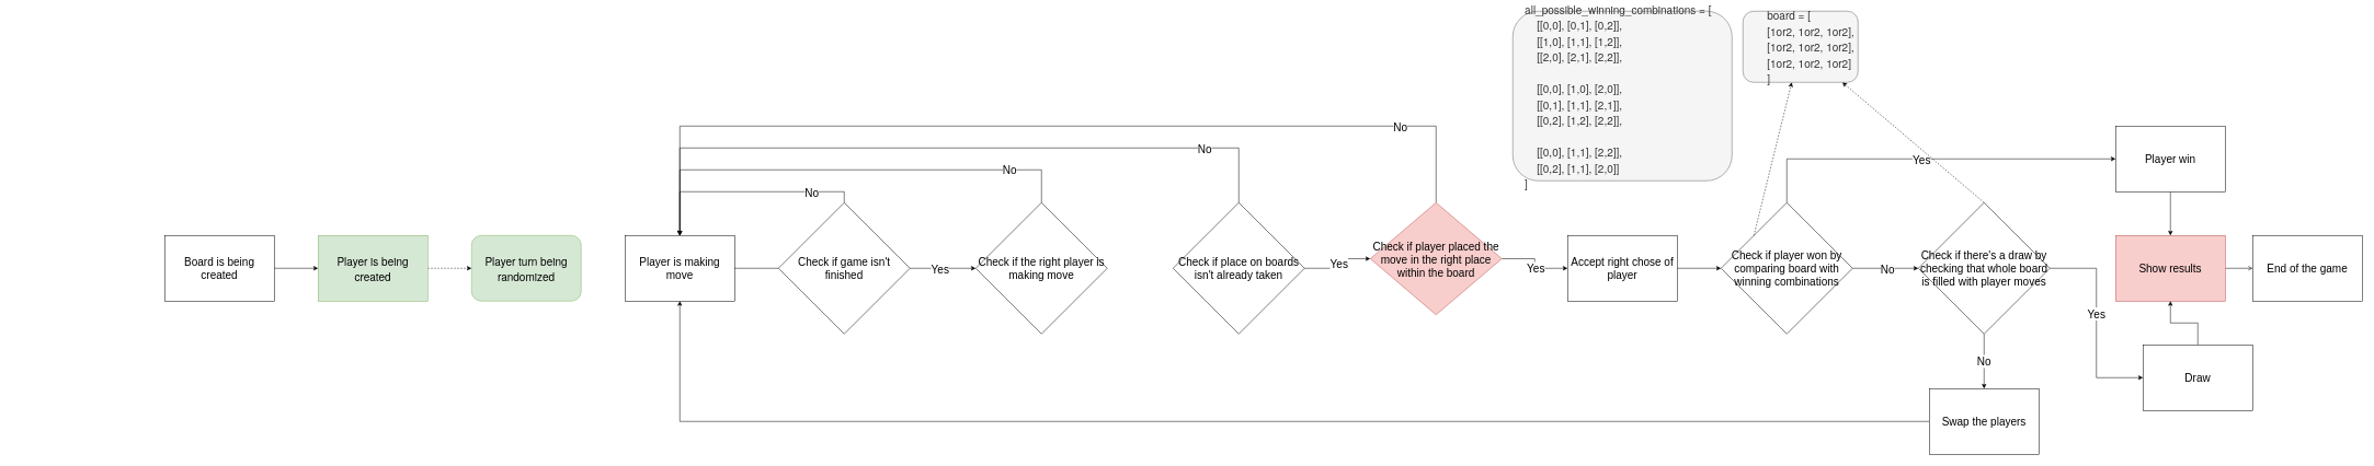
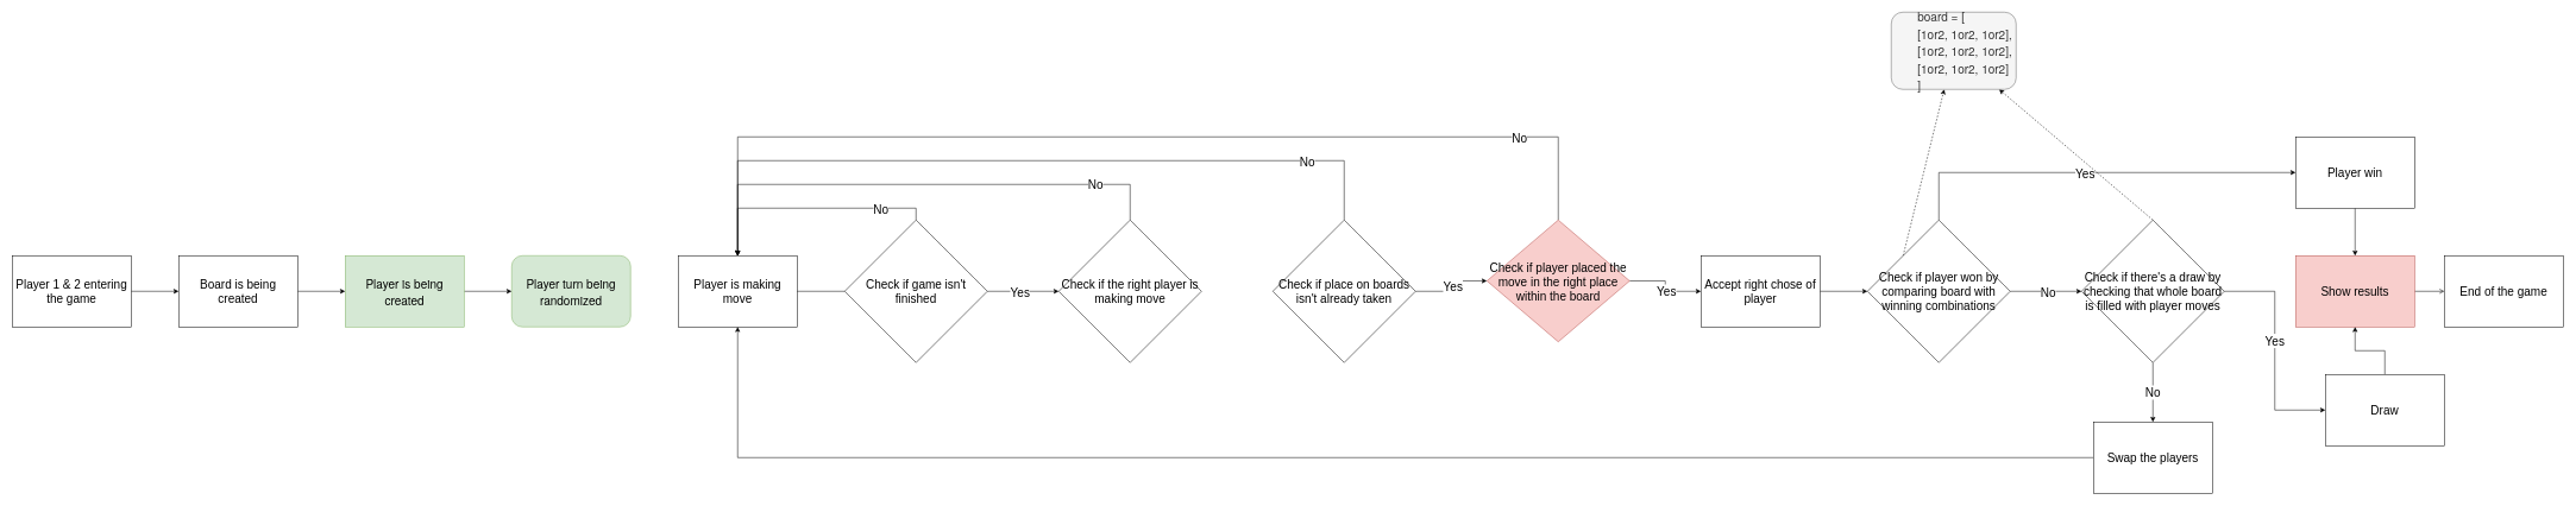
- <mxCell id="46" value="&lt;p style=&quot;margin: 0px ; font-stretch: normal ; line-height: normal ; font-family: &amp;#34;helvetica neue&amp;#34;&quot;&gt;&lt;font style=&quot;font-size: 20px&quot;&gt;&amp;nbsp; &amp;nbsp;&amp;nbsp;all_possible_winning_combinations = [&lt;/font&gt;&lt;/p&gt;&lt;p style=&quot;margin: 0px ; font-stretch: normal ; line-height: normal ; font-family: &amp;#34;helvetica neue&amp;#34;&quot;&gt;&lt;font style=&quot;font-size: 20px&quot;&gt;&amp;nbsp; &amp;nbsp; &amp;nbsp; &amp;nbsp; [[0,0], [0,1], [0,2]],&lt;/font&gt;&lt;/p&gt;&lt;p style=&quot;margin: 0px ; font-stretch: normal ; line-height: normal ; font-family: &amp;#34;helvetica neue&amp;#34;&quot;&gt;&lt;font style=&quot;font-size: 20px&quot;&gt;&amp;nbsp; &amp;nbsp; &amp;nbsp; &amp;nbsp; [[1,0], [1,1], [1,2]],&lt;/font&gt;&lt;/p&gt;&lt;p style=&quot;margin: 0px ; font-stretch: normal ; line-height: normal ; font-family: &amp;#34;helvetica neue&amp;#34;&quot;&gt;&lt;font style=&quot;font-size: 20px&quot;&gt;&amp;nbsp; &amp;nbsp; &amp;nbsp; &amp;nbsp; [[2,0], [2,1], [2,2]],&lt;/font&gt;&lt;/p&gt;&lt;p style=&quot;margin: 0px ; font-stretch: normal ; line-height: normal ; font-family: &amp;#34;helvetica neue&amp;#34; ; min-height: 15px&quot;&gt;&lt;font style=&quot;font-size: 20px&quot;&gt;&lt;br&gt;&lt;/font&gt;&lt;/p&gt;&lt;p style=&quot;margin: 0px ; font-stretch: normal ; line-height: normal ; font-family: &amp;#34;helvetica neue&amp;#34;&quot;&gt;&lt;font style=&quot;font-size: 20px&quot;&gt;&amp;nbsp; &amp;nbsp; &amp;nbsp; &amp;nbsp; [[0,0], [1,0], [2,0]],&lt;/font&gt;&lt;/p&gt;&lt;p style=&quot;margin: 0px ; font-stretch: normal ; line-height: normal ; font-family: &amp;#34;helvetica neue&amp;#34;&quot;&gt;&lt;font style=&quot;font-size: 20px&quot;&gt;&amp;nbsp; &amp;nbsp; &amp;nbsp; &amp;nbsp; [[0,1], [1,1], [2,1]],&lt;/font&gt;&lt;/p&gt;&lt;p style=&quot;margin: 0px ; font-stretch: normal ; line-height: normal ; font-family: &amp;#34;helvetica neue&amp;#34;&quot;&gt;&lt;font style=&quot;font-size: 20px&quot;&gt;&amp;nbsp; &amp;nbsp; &amp;nbsp; &amp;nbsp; [[0,2], [1,2], [2,2]],&lt;/font&gt;&lt;/p&gt;&lt;p style=&quot;margin: 0px ; font-stretch: normal ; line-height: normal ; font-family: &amp;#34;helvetica neue&amp;#34; ; min-height: 15px&quot;&gt;&lt;font style=&quot;font-size: 20px&quot;&gt;&lt;br&gt;&lt;/font&gt;&lt;/p&gt;&lt;p style=&quot;margin: 0px ; font-stretch: normal ; line-height: normal ; font-family: &amp;#34;helvetica neue&amp;#34;&quot;&gt;&lt;font style=&quot;font-size: 20px&quot;&gt;&amp;nbsp; &amp;nbsp; &amp;nbsp; &amp;nbsp; [[0,0], [1,1], [2,2]],&lt;/font&gt;&lt;/p&gt;&lt;p style=&quot;margin: 0px ; font-stretch: normal ; line-height: normal ; font-family: &amp;#34;helvetica neue&amp;#34;&quot;&gt;&lt;font style=&quot;font-size: 20px&quot;&gt;&amp;nbsp; &amp;nbsp; &amp;nbsp; &amp;nbsp; [[0,2], [1,1], [2,0]]&lt;/font&gt;&lt;/p&gt;&lt;p style=&quot;margin: 0px ; font-stretch: normal ; line-height: normal ; font-family: &amp;#34;helvetica neue&amp;#34;&quot;&gt;&lt;font style=&quot;font-size: 20px&quot;&gt;&amp;nbsp; &amp;nbsp; ]&lt;/font&gt;&lt;/p&gt;" style="rounded=1;whiteSpace=wrap;html=1;fontSize=20;spacing=0;fillColor=#f5f5f5;fontColor=#333333;strokeColor=#666666;align=left;" parent="1" vertex="1"><mxGeometry x="2760" y="20" width="400" height="310" as="geometry" /></mxCell>
+ <mxCell id="3" value="&lt;font style=&quot;font-size: 20px&quot;&gt;Player 1 &amp;amp; 2 entering the game&lt;br&gt;&lt;/font&gt;" style="rounded=0;whiteSpace=wrap;html=1;fontSize=15;" parent="1" vertex="1"><mxGeometry x="20" y="430" width="200" height="120" as="geometry" /></mxCell>
+ <mxCell id="2" style="edgeStyle=orthogonalEdgeStyle;rounded=0;orthogonalLoop=1;jettySize=auto;html=1;exitX=1;exitY=0.5;exitDx=0;exitDy=0;entryX=0;entryY=0.5;entryDx=0;entryDy=0;fontSize=20;" parent="1" source="3" target="5" edge="1"><mxGeometry relative="1" as="geometry" /></mxCell>
- <mxCell id="48" style="edgeStyle=orthogonalEdgeStyle;rounded=0;orthogonalLoop=1;jettySize=auto;html=1;exitX=1;exitY=0.5;exitDx=0;exitDy=0;entryX=0;entryY=0.5;entryDx=0;entryDy=0;fontSize=20;dashed=1;" edge="1" parent="1" source="49" target="24"><mxGeometry relative="1" as="geometry" /></mxCell>
+ <mxCell id="48" style="edgeStyle=orthogonalEdgeStyle;rounded=0;orthogonalLoop=1;jettySize=auto;html=1;exitX=1;exitY=0.5;exitDx=0;exitDy=0;entryX=0;entryY=0.5;entryDx=0;entryDy=0;fontSize=20;" edge="1" parent="1" source="49" target="24"><mxGeometry relative="1" as="geometry" /></mxCell>
